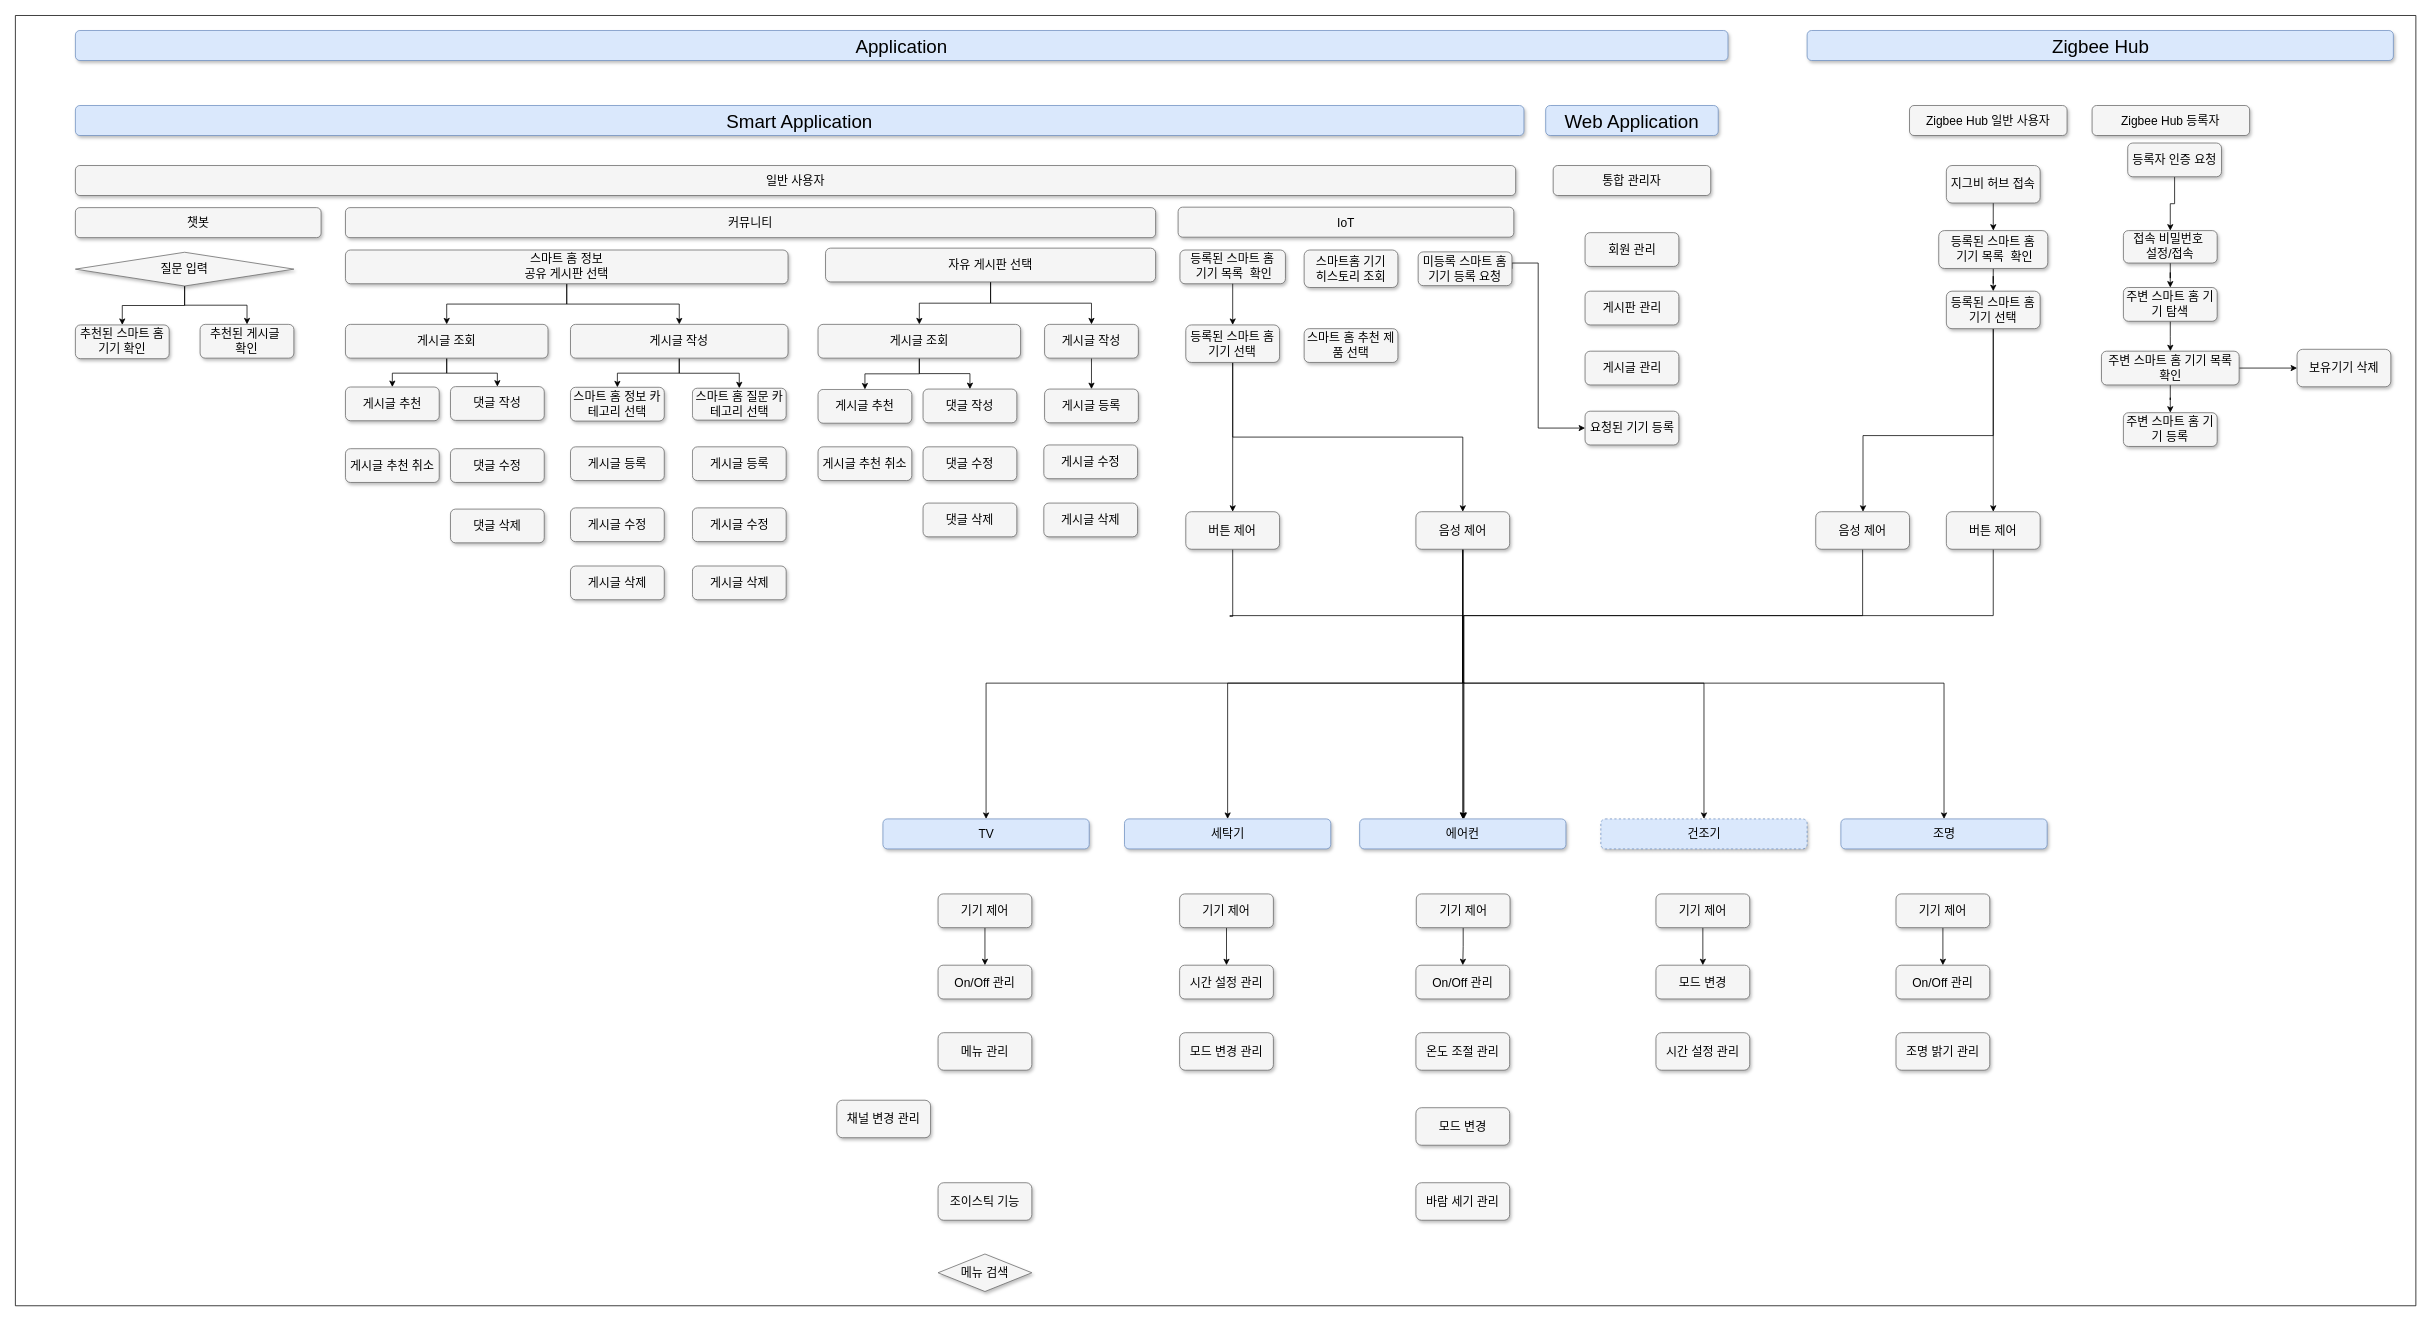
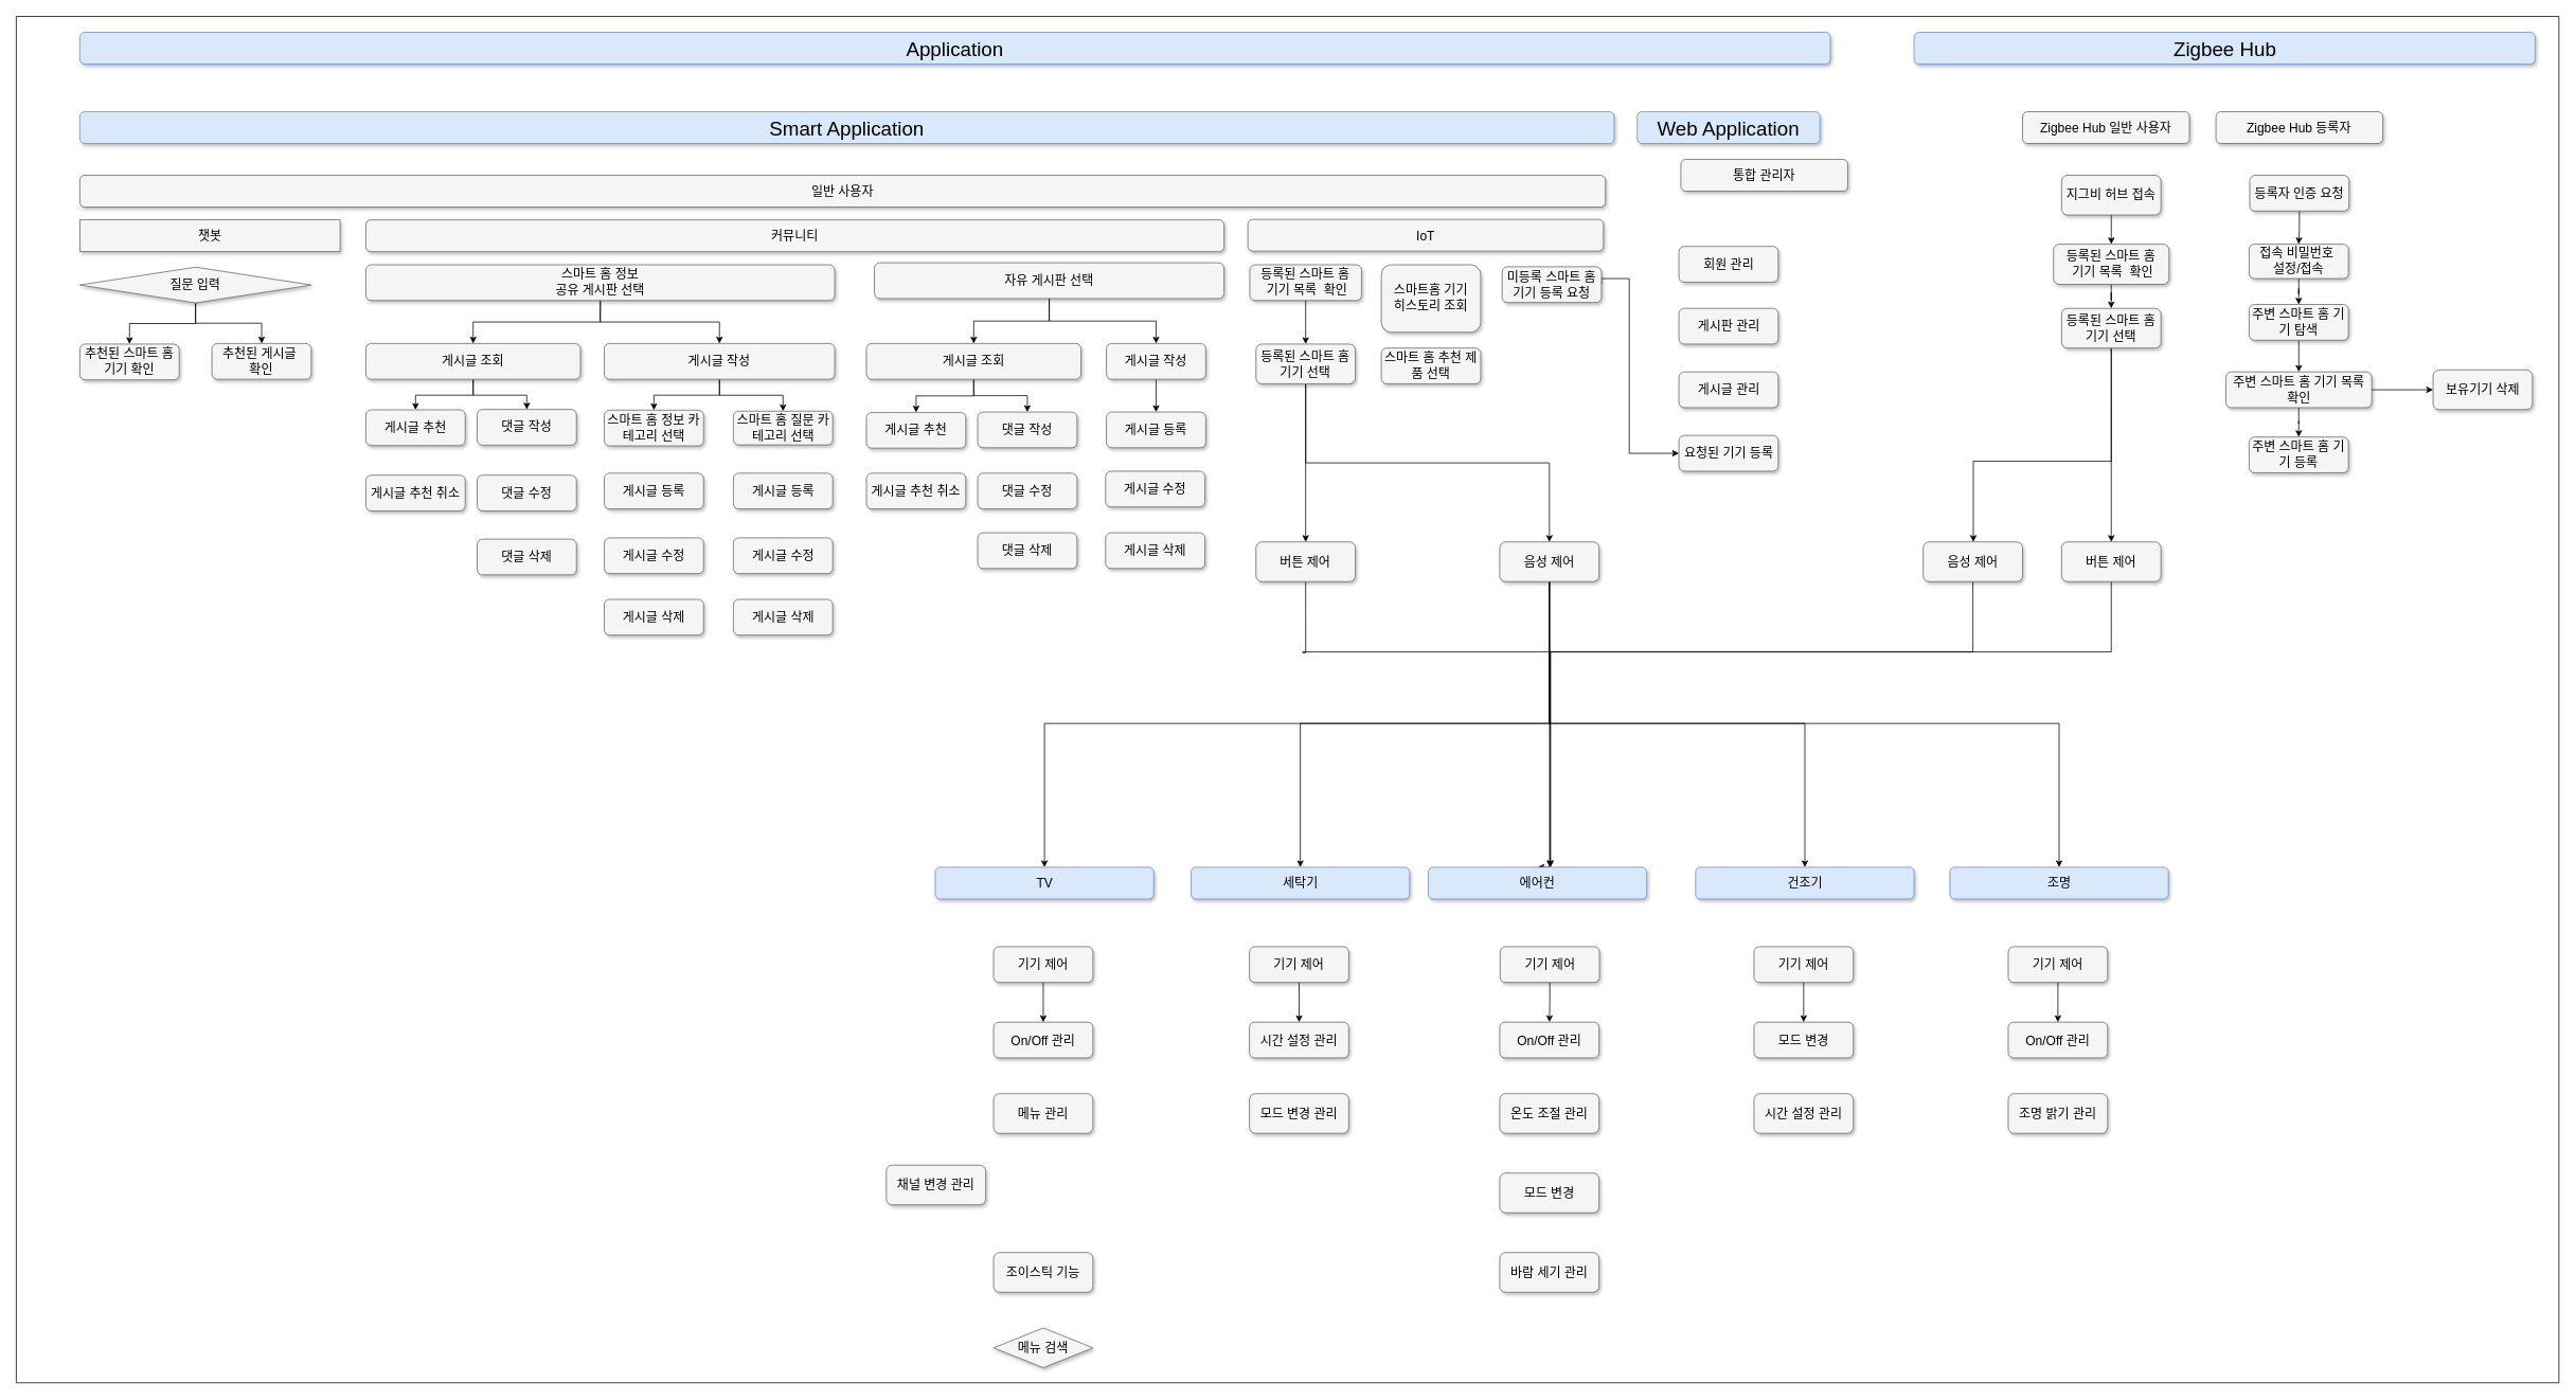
- <mxCell id="66" value="등록자 인증 요청" style="whiteSpace=wrap;html=1;rounded=1;shadow=1;strokeWidth=1;fontSize=16;align=center;fillColor=#f5f5f5;strokeColor=#666666;" vertex="1" parent="1"><mxGeometry x="2835.88" y="190" width="125" height="45" as="geometry" /></mxCell>
+ <mxCell id="66" value="등록자 인증 요청" style="whiteSpace=wrap;html=1;rounded=1;shadow=1;strokeWidth=1;fontSize=16;align=center;fillColor=#f5f5f5;strokeColor=#666666;" vertex="1" parent="1"><mxGeometry x="2830.88" y="220" width="125" height="45" as="geometry" /></mxCell>
- <mxCell id="5" value="통합 관리자" style="whiteSpace=wrap;html=1;rounded=1;shadow=1;strokeWidth=1;fontSize=16;align=center;fillColor=#f5f5f5;strokeColor=#666666;" parent="1" vertex="1"><mxGeometry x="2070" y="220" width="210" height="40" as="geometry" /></mxCell>
+ <mxCell id="5" value="통합 관리자" style="whiteSpace=wrap;html=1;rounded=1;shadow=1;strokeWidth=1;fontSize=16;align=center;fillColor=#f5f5f5;strokeColor=#666666;" parent="1" vertex="1"><mxGeometry x="2115" y="200" width="210" height="40" as="geometry" /></mxCell>
- <mxCell id="120" value="챗봇" style="whiteSpace=wrap;html=1;rounded=1;shadow=1;strokeWidth=1;fontSize=16;align=center;fillColor=#f5f5f5;strokeColor=#666666;" vertex="1" parent="1"><mxGeometry x="100" y="276.13" width="327.5" height="40" as="geometry" /></mxCell>
+ <mxCell id="120" value="챗봇" style="whiteSpace=wrap;html=1;shadow=1;strokeWidth=1;fontSize=16;align=center;fillColor=#f5f5f5;strokeColor=#666666;rounded=0;" vertex="1" parent="1"><mxGeometry x="100" y="276.13" width="327.5" height="40" as="geometry" /></mxCell>
- <mxCell id="92" value="&lt;div&gt;스마트홈 기기&lt;/div&gt;히스토리 조회" style="whiteSpace=wrap;html=1;rounded=1;shadow=1;strokeWidth=1;fontSize=16;align=center;fillColor=#f5f5f5;strokeColor=#666666;" vertex="1" parent="1"><mxGeometry x="1738" y="332.62" width="125" height="50" as="geometry" /></mxCell>
+ <mxCell id="92" value="&lt;div&gt;스마트홈 기기&lt;/div&gt;히스토리 조회" style="whiteSpace=wrap;html=1;rounded=1;shadow=1;strokeWidth=1;fontSize=16;align=center;fillColor=#f5f5f5;strokeColor=#666666;" vertex="1" parent="1"><mxGeometry x="1738" y="332.62" width="125" height="85" as="geometry" /></mxCell>
- <mxCell id="30" value="에어컨" style="whiteSpace=wrap;html=1;rounded=1;shadow=1;strokeWidth=1;fontSize=16;align=center;fillColor=#dae8fc;strokeColor=#6c8ebf;" parent="1" vertex="1"><mxGeometry x="1812" y="1091.01" width="275" height="40" as="geometry" /></mxCell>
+ <mxCell id="30" value="에어컨" style="whiteSpace=wrap;html=1;rounded=1;shadow=1;strokeWidth=1;fontSize=16;align=center;fillColor=#dae8fc;strokeColor=#6c8ebf;" parent="1" vertex="1"><mxGeometry x="1797" y="1091.01" width="275" height="40" as="geometry" /></mxCell>
- <mxCell id="32" value="건조기" style="whiteSpace=wrap;html=1;rounded=1;shadow=1;strokeWidth=1;fontSize=16;align=center;fillColor=#dae8fc;strokeColor=#6c8ebf;dashed=1;" parent="1" vertex="1"><mxGeometry x="2133.5" y="1091.01" width="275" height="40" as="geometry" /></mxCell>
+ <mxCell id="32" value="건조기" style="whiteSpace=wrap;html=1;rounded=1;shadow=1;strokeWidth=1;fontSize=16;align=center;fillColor=#dae8fc;strokeColor=#6c8ebf;" parent="1" vertex="1"><mxGeometry x="2133.5" y="1091.01" width="275" height="40" as="geometry" /></mxCell>
